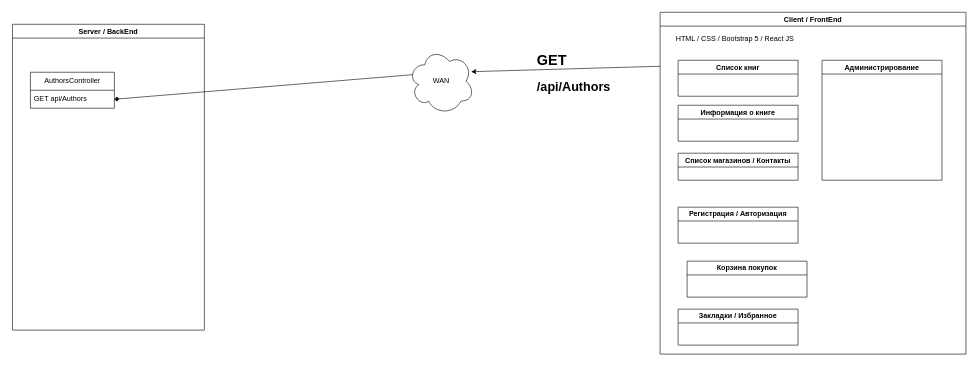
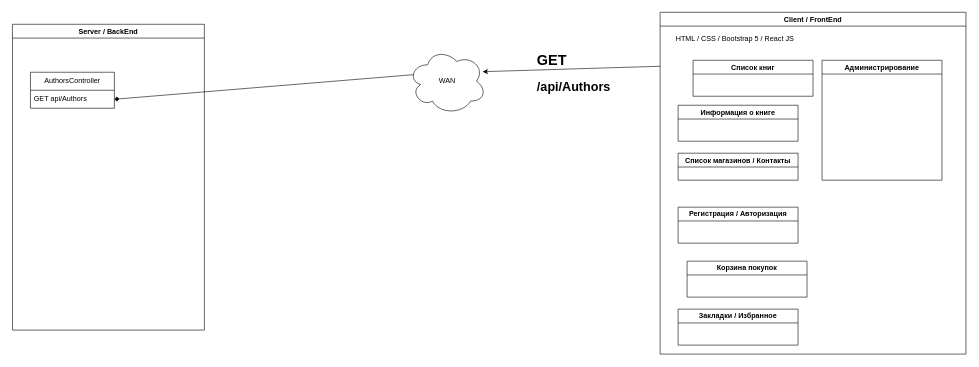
- <mxCell id="4" value="Список книг" style="swimlane;whiteSpace=wrap;html=1;" vertex="1" parent="3"><mxGeometry x="30" y="80" width="200" height="60" as="geometry" /></mxCell>
+ <mxCell id="4" value="Список книг" style="swimlane;whiteSpace=wrap;html=1;" vertex="1" parent="3"><mxGeometry x="55" y="80" width="200" height="60" as="geometry" /></mxCell>
- <mxCell id="2" value="WAN" style="ellipse;shape=cloud;whiteSpace=wrap;html=1;" vertex="1" parent="1"><mxGeometry x="680" y="80" width="110" height="110" as="geometry" /></mxCell>
+ <mxCell id="2" value="WAN" style="ellipse;shape=cloud;whiteSpace=wrap;html=1;" vertex="1" parent="1"><mxGeometry x="680" y="80" width="130" height="110" as="geometry" /></mxCell>
